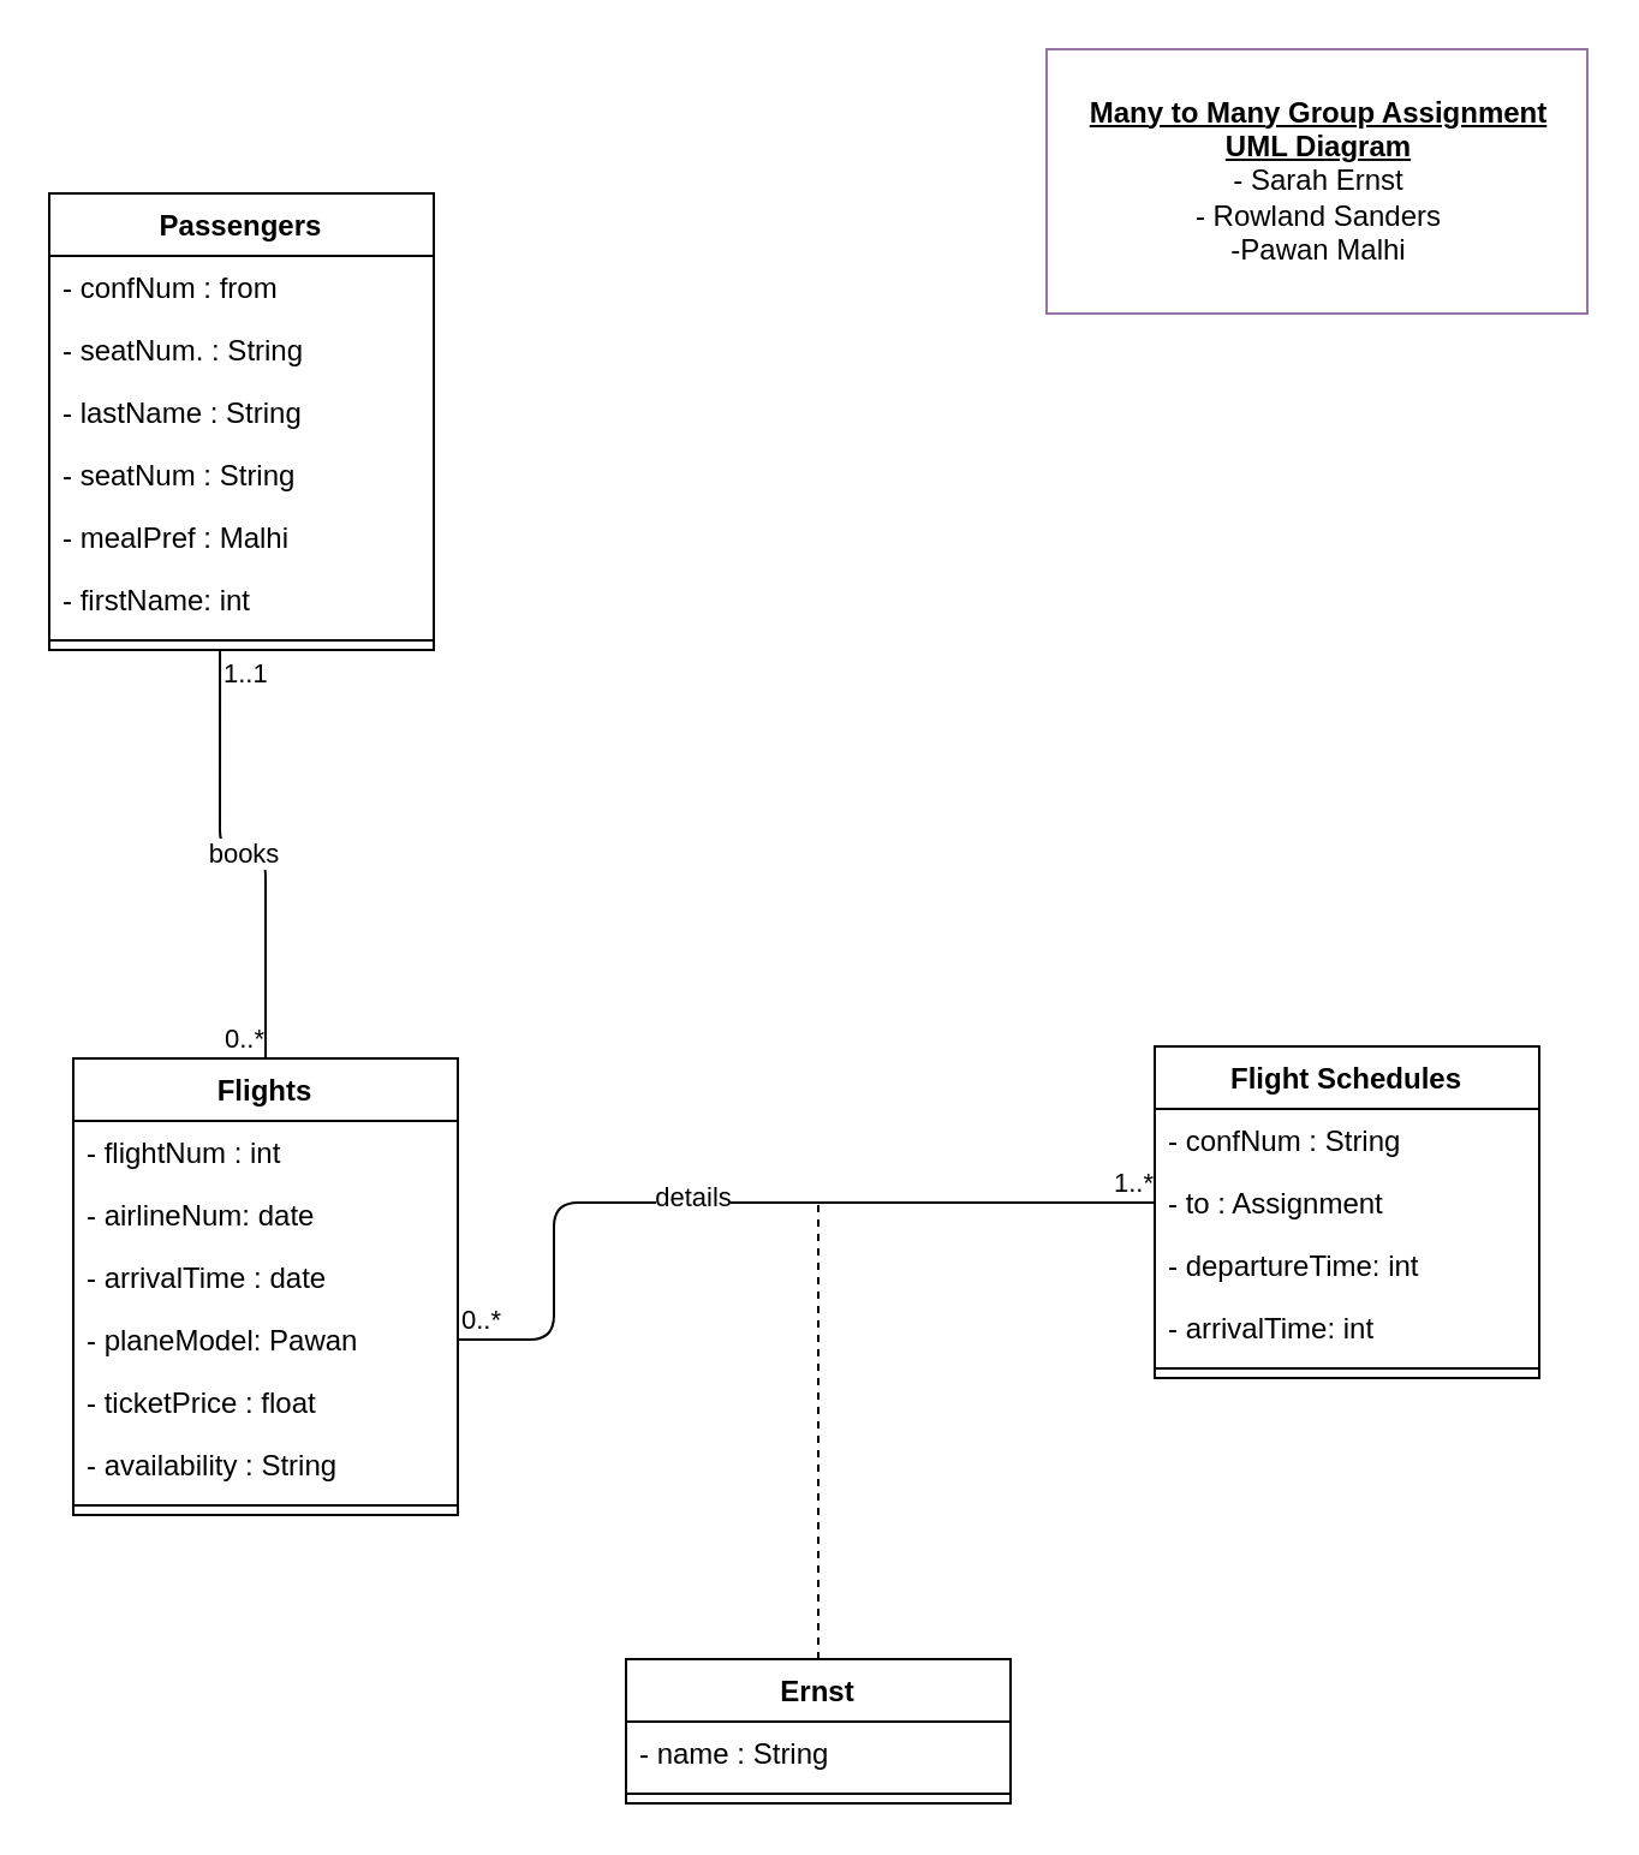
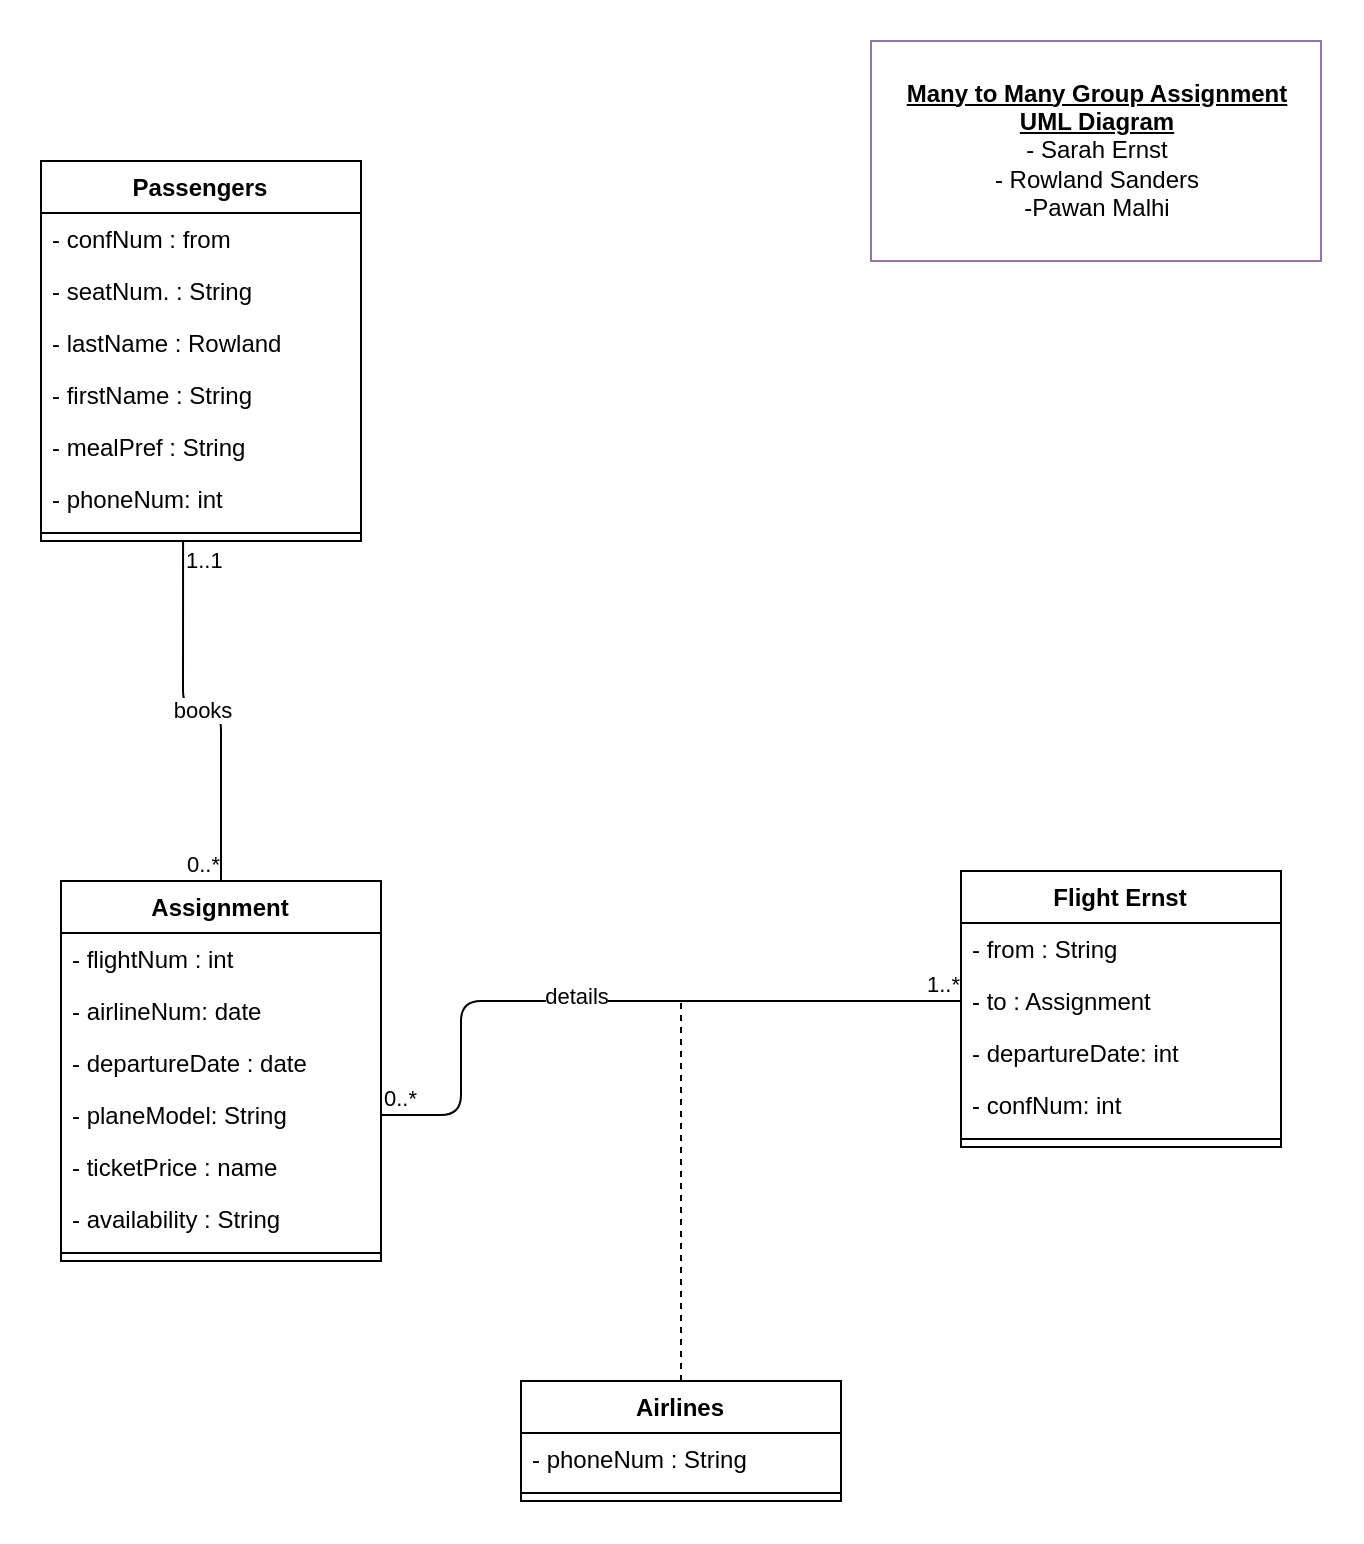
- <mxCell id="23" value="- lastName : String" style="text;strokeColor=none;fillColor=none;align=left;verticalAlign=top;spacingLeft=4;spacingRight=4;overflow=hidden;rotatable=0;points=[[0,0.5],[1,0.5]];portConstraint=eastwest;" vertex="1" parent="20"><mxGeometry y="78" width="160" height="26" as="geometry" /></mxCell>
+ <mxCell id="23" value="- lastName : Rowland" style="text;strokeColor=none;fillColor=none;align=left;verticalAlign=top;spacingLeft=4;spacingRight=4;overflow=hidden;rotatable=0;points=[[0,0.5],[1,0.5]];portConstraint=eastwest;" vertex="1" parent="20"><mxGeometry y="78" width="160" height="26" as="geometry" /></mxCell>
- <mxCell id="24" value="- seatNum : String" style="text;strokeColor=none;fillColor=none;align=left;verticalAlign=top;spacingLeft=4;spacingRight=4;overflow=hidden;rotatable=0;points=[[0,0.5],[1,0.5]];portConstraint=eastwest;" vertex="1" parent="20"><mxGeometry y="104" width="160" height="26" as="geometry" /></mxCell>
+ <mxCell id="24" value="- firstName : String" style="text;strokeColor=none;fillColor=none;align=left;verticalAlign=top;spacingLeft=4;spacingRight=4;overflow=hidden;rotatable=0;points=[[0,0.5],[1,0.5]];portConstraint=eastwest;" vertex="1" parent="20"><mxGeometry y="104" width="160" height="26" as="geometry" /></mxCell>
- <mxCell id="25" value="- mealPref : Malhi" style="text;strokeColor=none;fillColor=none;align=left;verticalAlign=top;spacingLeft=4;spacingRight=4;overflow=hidden;rotatable=0;points=[[0,0.5],[1,0.5]];portConstraint=eastwest;" vertex="1" parent="20"><mxGeometry y="130" width="160" height="26" as="geometry" /></mxCell>
+ <mxCell id="25" value="- mealPref : String" style="text;strokeColor=none;fillColor=none;align=left;verticalAlign=top;spacingLeft=4;spacingRight=4;overflow=hidden;rotatable=0;points=[[0,0.5],[1,0.5]];portConstraint=eastwest;" vertex="1" parent="20"><mxGeometry y="130" width="160" height="26" as="geometry" /></mxCell>
- <mxCell id="26" value="- firstName: int" style="text;strokeColor=none;fillColor=none;align=left;verticalAlign=top;spacingLeft=4;spacingRight=4;overflow=hidden;rotatable=0;points=[[0,0.5],[1,0.5]];portConstraint=eastwest;" vertex="1" parent="20"><mxGeometry y="156" width="160" height="26" as="geometry" /></mxCell>
+ <mxCell id="26" value="- phoneNum: int" style="text;strokeColor=none;fillColor=none;align=left;verticalAlign=top;spacingLeft=4;spacingRight=4;overflow=hidden;rotatable=0;points=[[0,0.5],[1,0.5]];portConstraint=eastwest;" vertex="1" parent="20"><mxGeometry y="156" width="160" height="26" as="geometry" /></mxCell>
- <mxCell id="6" value="Flight Schedules" style="swimlane;fontStyle=1;align=center;verticalAlign=top;childLayout=stackLayout;horizontal=1;startSize=26;horizontalStack=0;resizeParent=1;resizeParentMax=0;resizeLast=0;collapsible=1;marginBottom=0;" vertex="1" parent="1"><mxGeometry x="480" y="435" width="160" height="138" as="geometry" /></mxCell>
+ <mxCell id="6" value="Flight Ernst" style="swimlane;fontStyle=1;align=center;verticalAlign=top;childLayout=stackLayout;horizontal=1;startSize=26;horizontalStack=0;resizeParent=1;resizeParentMax=0;resizeLast=0;collapsible=1;marginBottom=0;" vertex="1" parent="1"><mxGeometry x="480" y="435" width="160" height="138" as="geometry" /></mxCell>
- <mxCell id="12" value="Flights" style="swimlane;fontStyle=1;align=center;verticalAlign=top;childLayout=stackLayout;horizontal=1;startSize=26;horizontalStack=0;resizeParent=1;resizeParentMax=0;resizeLast=0;collapsible=1;marginBottom=0;" vertex="1" parent="1"><mxGeometry x="30" y="440" width="160" height="190" as="geometry" /></mxCell>
+ <mxCell id="12" value="Assignment" style="swimlane;fontStyle=1;align=center;verticalAlign=top;childLayout=stackLayout;horizontal=1;startSize=26;horizontalStack=0;resizeParent=1;resizeParentMax=0;resizeLast=0;collapsible=1;marginBottom=0;" vertex="1" parent="1"><mxGeometry x="30" y="440" width="160" height="190" as="geometry" /></mxCell>
- <mxCell id="7" value="- confNum : String" style="text;strokeColor=none;fillColor=none;align=left;verticalAlign=top;spacingLeft=4;spacingRight=4;overflow=hidden;rotatable=0;points=[[0,0.5],[1,0.5]];portConstraint=eastwest;" vertex="1" parent="6"><mxGeometry y="26" width="160" height="26" as="geometry" /></mxCell>
+ <mxCell id="7" value="- from : String" style="text;strokeColor=none;fillColor=none;align=left;verticalAlign=top;spacingLeft=4;spacingRight=4;overflow=hidden;rotatable=0;points=[[0,0.5],[1,0.5]];portConstraint=eastwest;" vertex="1" parent="6"><mxGeometry y="26" width="160" height="26" as="geometry" /></mxCell>
- <mxCell id="9" value="- departureTime: int" style="text;strokeColor=none;fillColor=none;align=left;verticalAlign=top;spacingLeft=4;spacingRight=4;overflow=hidden;rotatable=0;points=[[0,0.5],[1,0.5]];portConstraint=eastwest;" vertex="1" parent="6"><mxGeometry y="78" width="160" height="26" as="geometry" /></mxCell>
+ <mxCell id="9" value="- departureDate: int" style="text;strokeColor=none;fillColor=none;align=left;verticalAlign=top;spacingLeft=4;spacingRight=4;overflow=hidden;rotatable=0;points=[[0,0.5],[1,0.5]];portConstraint=eastwest;" vertex="1" parent="6"><mxGeometry y="78" width="160" height="26" as="geometry" /></mxCell>
- <mxCell id="15" value="- arrivalTime : date" style="text;strokeColor=none;fillColor=none;align=left;verticalAlign=top;spacingLeft=4;spacingRight=4;overflow=hidden;rotatable=0;points=[[0,0.5],[1,0.5]];portConstraint=eastwest;" vertex="1" parent="12"><mxGeometry y="78" width="160" height="26" as="geometry" /></mxCell>
+ <mxCell id="15" value="- departureDate : date" style="text;strokeColor=none;fillColor=none;align=left;verticalAlign=top;spacingLeft=4;spacingRight=4;overflow=hidden;rotatable=0;points=[[0,0.5],[1,0.5]];portConstraint=eastwest;" vertex="1" parent="12"><mxGeometry y="78" width="160" height="26" as="geometry" /></mxCell>
- <mxCell id="10" value="- arrivalTime: int" style="text;strokeColor=none;fillColor=none;align=left;verticalAlign=top;spacingLeft=4;spacingRight=4;overflow=hidden;rotatable=0;points=[[0,0.5],[1,0.5]];portConstraint=eastwest;" vertex="1" parent="6"><mxGeometry y="104" width="160" height="26" as="geometry" /></mxCell>
+ <mxCell id="10" value="- confNum: int" style="text;strokeColor=none;fillColor=none;align=left;verticalAlign=top;spacingLeft=4;spacingRight=4;overflow=hidden;rotatable=0;points=[[0,0.5],[1,0.5]];portConstraint=eastwest;" vertex="1" parent="6"><mxGeometry y="104" width="160" height="26" as="geometry" /></mxCell>
- <mxCell id="16" value="- planeModel: Pawan" style="text;strokeColor=none;fillColor=none;align=left;verticalAlign=top;spacingLeft=4;spacingRight=4;overflow=hidden;rotatable=0;points=[[0,0.5],[1,0.5]];portConstraint=eastwest;" vertex="1" parent="12"><mxGeometry y="104" width="160" height="26" as="geometry" /></mxCell>
+ <mxCell id="16" value="- planeModel: String" style="text;strokeColor=none;fillColor=none;align=left;verticalAlign=top;spacingLeft=4;spacingRight=4;overflow=hidden;rotatable=0;points=[[0,0.5],[1,0.5]];portConstraint=eastwest;" vertex="1" parent="12"><mxGeometry y="104" width="160" height="26" as="geometry" /></mxCell>
- <mxCell id="17" value="- ticketPrice : float" style="text;strokeColor=none;fillColor=none;align=left;verticalAlign=top;spacingLeft=4;spacingRight=4;overflow=hidden;rotatable=0;points=[[0,0.5],[1,0.5]];portConstraint=eastwest;" vertex="1" parent="12"><mxGeometry y="130" width="160" height="26" as="geometry" /></mxCell>
+ <mxCell id="17" value="- ticketPrice : name" style="text;strokeColor=none;fillColor=none;align=left;verticalAlign=top;spacingLeft=4;spacingRight=4;overflow=hidden;rotatable=0;points=[[0,0.5],[1,0.5]];portConstraint=eastwest;" vertex="1" parent="12"><mxGeometry y="130" width="160" height="26" as="geometry" /></mxCell>
- <mxCell id="3" value="Ernst" style="swimlane;fontStyle=1;align=center;verticalAlign=top;childLayout=stackLayout;horizontal=1;startSize=26;horizontalStack=0;resizeParent=1;resizeParentMax=0;resizeLast=0;collapsible=1;marginBottom=0;" vertex="1" parent="1"><mxGeometry x="260" y="690" width="160" height="60" as="geometry" /></mxCell>
+ <mxCell id="3" value="Airlines" style="swimlane;fontStyle=1;align=center;verticalAlign=top;childLayout=stackLayout;horizontal=1;startSize=26;horizontalStack=0;resizeParent=1;resizeParentMax=0;resizeLast=0;collapsible=1;marginBottom=0;" vertex="1" parent="1"><mxGeometry x="260" y="690" width="160" height="60" as="geometry" /></mxCell>
- <mxCell id="4" value="- name : String" style="text;strokeColor=none;fillColor=none;align=left;verticalAlign=top;spacingLeft=4;spacingRight=4;overflow=hidden;rotatable=0;points=[[0,0.5],[1,0.5]];portConstraint=eastwest;" vertex="1" parent="3"><mxGeometry y="26" width="160" height="26" as="geometry" /></mxCell>
+ <mxCell id="4" value="- phoneNum : String" style="text;strokeColor=none;fillColor=none;align=left;verticalAlign=top;spacingLeft=4;spacingRight=4;overflow=hidden;rotatable=0;points=[[0,0.5],[1,0.5]];portConstraint=eastwest;" vertex="1" parent="3"><mxGeometry y="26" width="160" height="26" as="geometry" /></mxCell>
